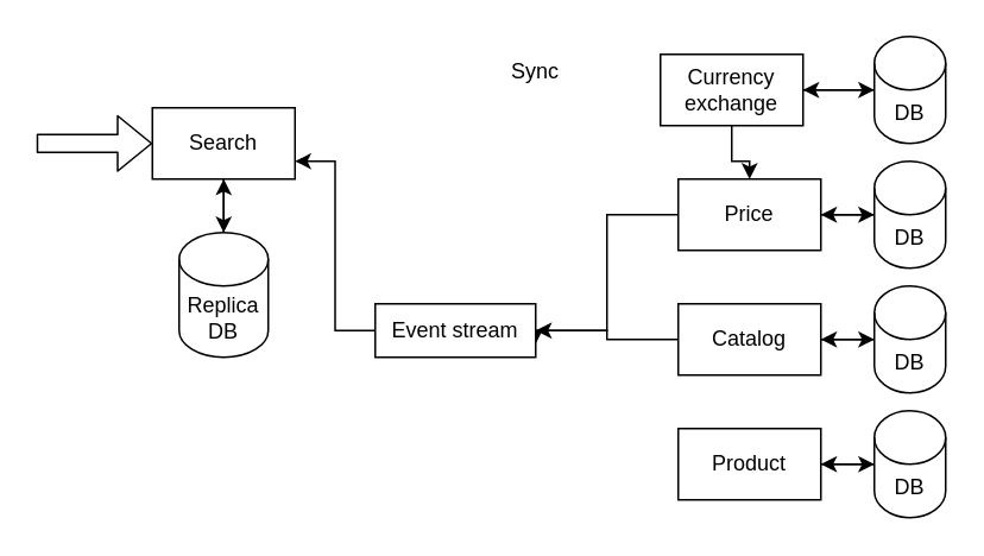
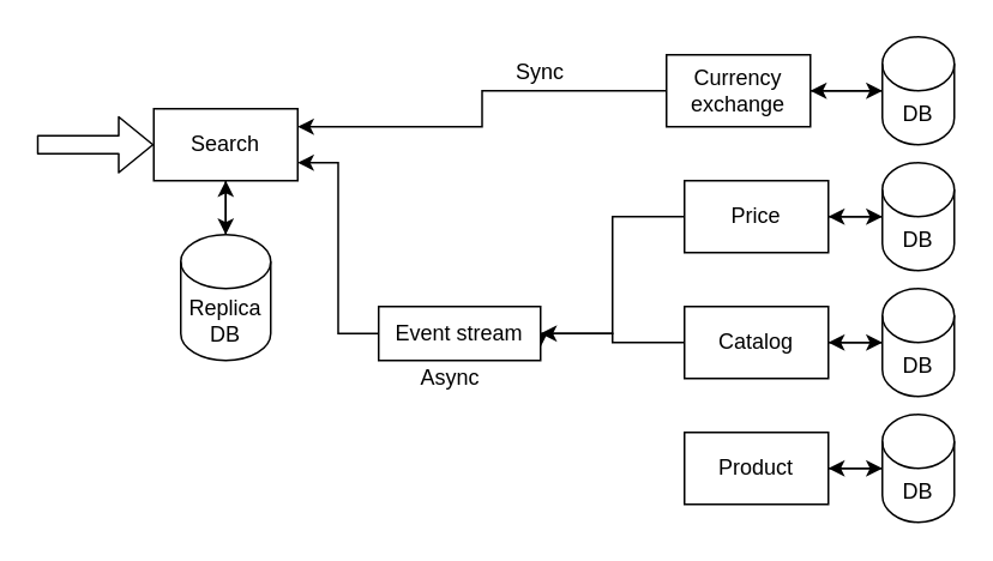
- <mxCell id="12" style="edgeStyle=orthogonalEdgeStyle;rounded=0;orthogonalLoop=1;jettySize=auto;html=1;" edge="1" parent="1" source="14" target="8"><mxGeometry relative="1" as="geometry" /></mxCell>
+ <mxCell id="12" style="edgeStyle=orthogonalEdgeStyle;rounded=0;orthogonalLoop=1;jettySize=auto;html=1;entryX=1;entryY=0.25;entryDx=0;entryDy=0;" edge="1" parent="1" source="14" target="3"><mxGeometry relative="1" as="geometry" /></mxCell>
+ <mxCell id="29" value="Async" style="text;html=1;strokeColor=none;fillColor=none;align=center;verticalAlign=middle;whiteSpace=wrap;rounded=0;" vertex="1" parent="1"><mxGeometry x="230" y="200" width="40" height="20" as="geometry" /></mxCell>
